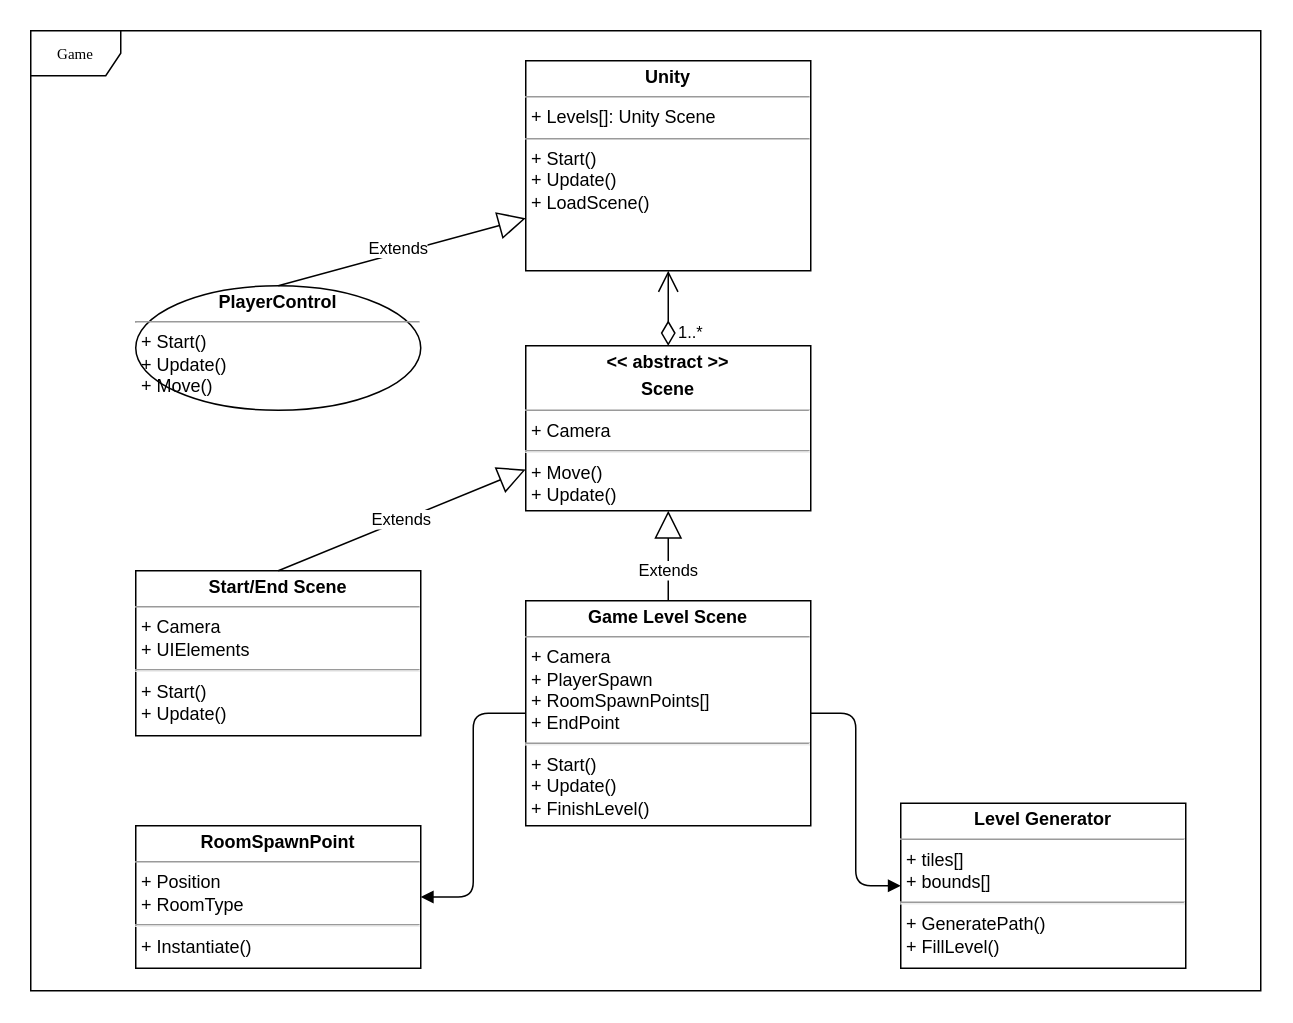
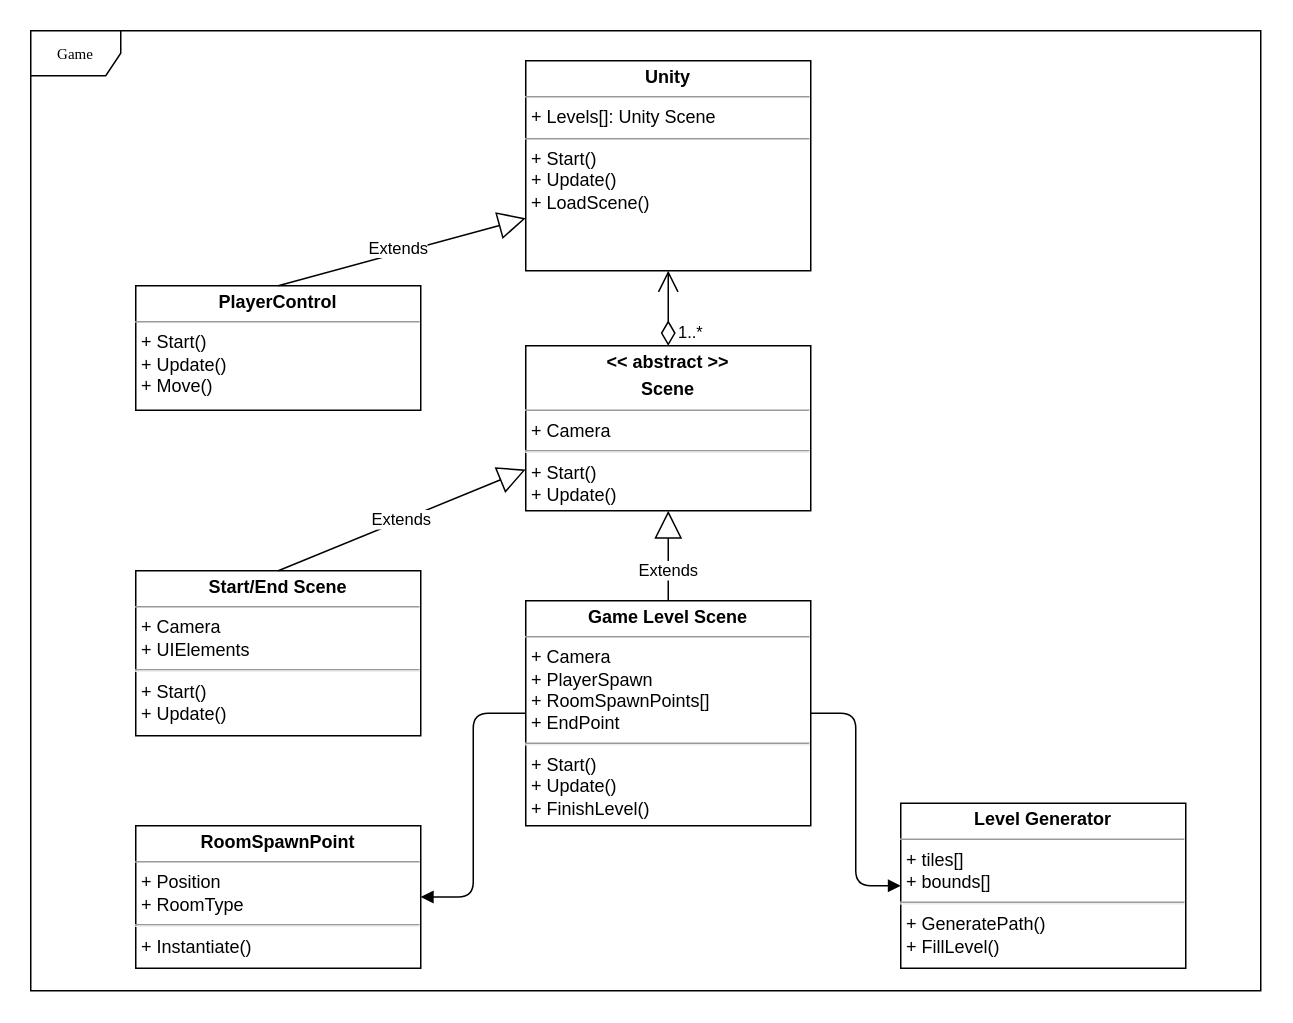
- <mxCell id="3" value="&lt;p style=&quot;margin: 0px ; margin-top: 4px ; text-align: center&quot;&gt;&lt;b&gt;PlayerControl&lt;/b&gt;&lt;/p&gt;&lt;hr size=&quot;1&quot;&gt;&lt;p style=&quot;margin: 0px ; margin-left: 4px&quot;&gt;&lt;/p&gt;&lt;p style=&quot;margin: 0px ; margin-left: 4px&quot;&gt;+ Start()&lt;br&gt;+ Update()&lt;/p&gt;&lt;p style=&quot;margin: 0px ; margin-left: 4px&quot;&gt;+ Move()&lt;/p&gt;" style="ellipse;verticalAlign=top;align=left;overflow=fill;fontSize=12;fontFamily=Helvetica;html=1;shadow=0;comic=0;labelBackgroundColor=none;strokeWidth=1;" parent="1" vertex="1"><mxGeometry x="90" y="190" width="190" height="83" as="geometry" /></mxCell>
+ <mxCell id="3" value="&lt;p style=&quot;margin: 0px ; margin-top: 4px ; text-align: center&quot;&gt;&lt;b&gt;PlayerControl&lt;/b&gt;&lt;/p&gt;&lt;hr size=&quot;1&quot;&gt;&lt;p style=&quot;margin: 0px ; margin-left: 4px&quot;&gt;&lt;/p&gt;&lt;p style=&quot;margin: 0px ; margin-left: 4px&quot;&gt;+ Start()&lt;br&gt;+ Update()&lt;/p&gt;&lt;p style=&quot;margin: 0px ; margin-left: 4px&quot;&gt;+ Move()&lt;/p&gt;" style="verticalAlign=top;align=left;overflow=fill;fontSize=12;fontFamily=Helvetica;html=1;rounded=0;shadow=0;comic=0;labelBackgroundColor=none;strokeWidth=1" parent="1" vertex="1"><mxGeometry x="90" y="190" width="190" height="83" as="geometry" /></mxCell>
- <mxCell id="5" value="&lt;p style=&quot;margin: 0px ; margin-top: 4px ; text-align: center&quot;&gt;&lt;b&gt;&amp;lt;&amp;lt; abstract &amp;gt;&amp;gt;&lt;/b&gt;&lt;/p&gt;&lt;p style=&quot;margin: 0px ; margin-top: 4px ; text-align: center&quot;&gt;&lt;b&gt;Scene&lt;/b&gt;&lt;/p&gt;&lt;hr size=&quot;1&quot;&gt;&lt;p style=&quot;margin: 0px ; margin-left: 4px&quot;&gt;&lt;/p&gt;&lt;p style=&quot;margin: 0px ; margin-left: 4px&quot;&gt;+ Camera&lt;/p&gt;&lt;hr&gt;&lt;p style=&quot;margin: 0px ; margin-left: 4px&quot;&gt;+ Move()&lt;br&gt;+ Update()&lt;/p&gt;&lt;p style=&quot;margin: 0px ; margin-left: 4px&quot;&gt;&lt;br&gt;&lt;/p&gt;" style="verticalAlign=top;align=left;overflow=fill;fontSize=12;fontFamily=Helvetica;html=1;rounded=0;shadow=0;comic=0;labelBackgroundColor=none;strokeWidth=1;strokeColor=#000000;" parent="1" vertex="1"><mxGeometry x="350" y="230" width="190" height="110" as="geometry" /></mxCell>
+ <mxCell id="5" value="&lt;p style=&quot;margin: 0px ; margin-top: 4px ; text-align: center&quot;&gt;&lt;b&gt;&amp;lt;&amp;lt; abstract &amp;gt;&amp;gt;&lt;/b&gt;&lt;/p&gt;&lt;p style=&quot;margin: 0px ; margin-top: 4px ; text-align: center&quot;&gt;&lt;b&gt;Scene&lt;/b&gt;&lt;/p&gt;&lt;hr size=&quot;1&quot;&gt;&lt;p style=&quot;margin: 0px ; margin-left: 4px&quot;&gt;&lt;/p&gt;&lt;p style=&quot;margin: 0px ; margin-left: 4px&quot;&gt;+ Camera&lt;/p&gt;&lt;hr&gt;&lt;p style=&quot;margin: 0px ; margin-left: 4px&quot;&gt;+ Start()&lt;br&gt;+ Update()&lt;/p&gt;&lt;p style=&quot;margin: 0px ; margin-left: 4px&quot;&gt;&lt;br&gt;&lt;/p&gt;" style="verticalAlign=top;align=left;overflow=fill;fontSize=12;fontFamily=Helvetica;html=1;rounded=0;shadow=0;comic=0;labelBackgroundColor=none;strokeWidth=1;strokeColor=#000000;" parent="1" vertex="1"><mxGeometry x="350" y="230" width="190" height="110" as="geometry" /></mxCell>
